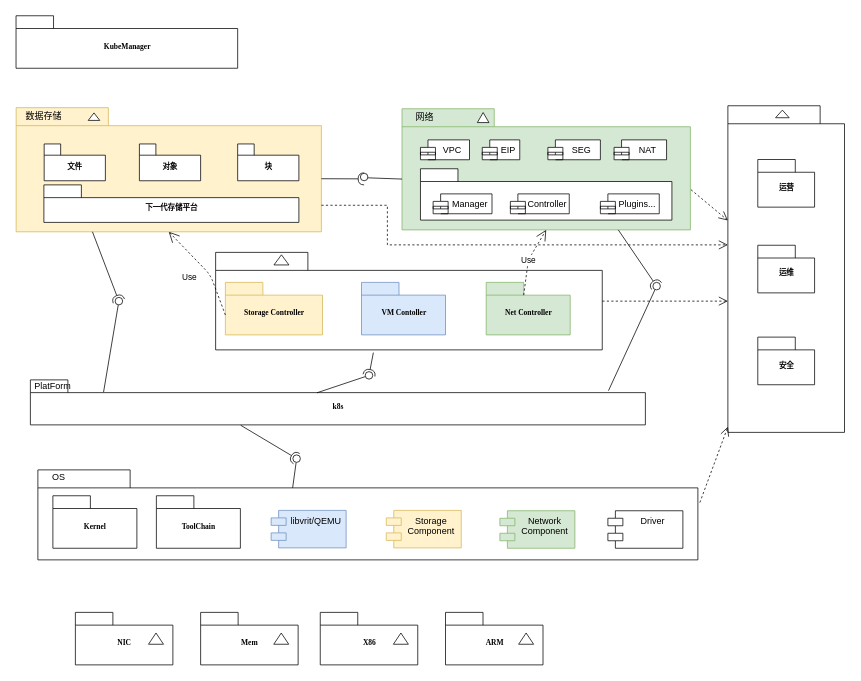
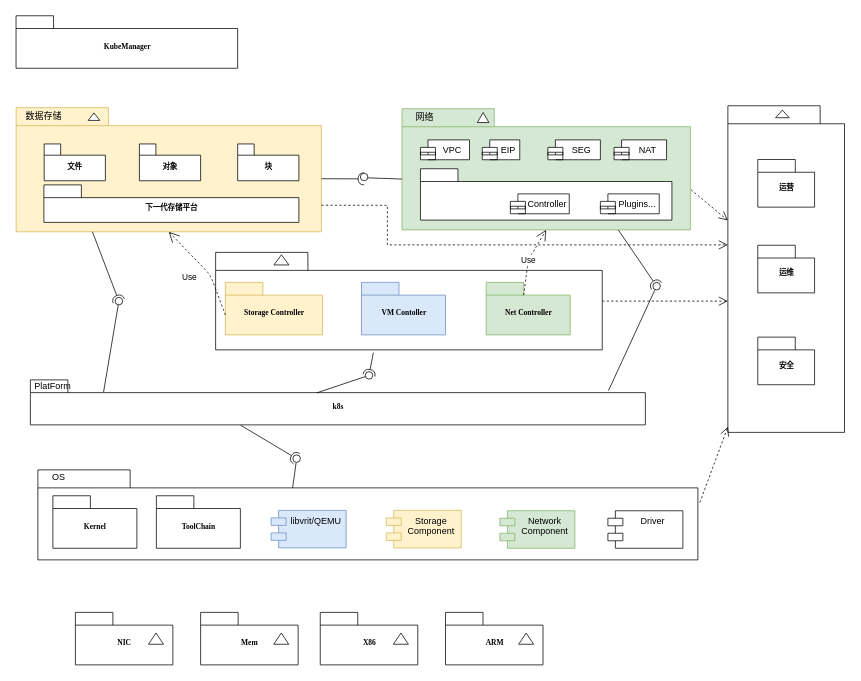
- <mxCell id="18" value="Manager" style="shape=module;align=left;spacingLeft=20;align=center;verticalAlign=top;" vertex="1" parent="14"><mxGeometry x="41.5" y="113.5" width="78.5" height="26.5" as="geometry" /></mxCell>
